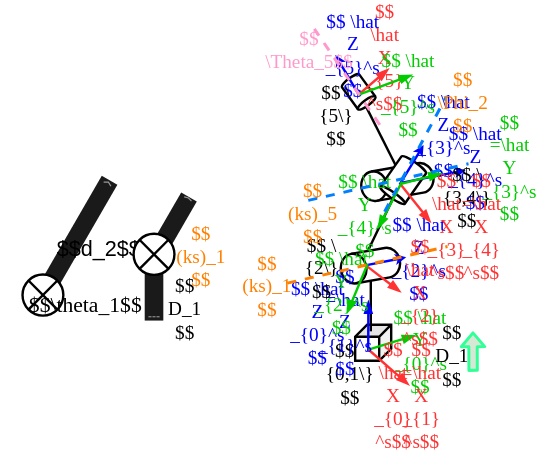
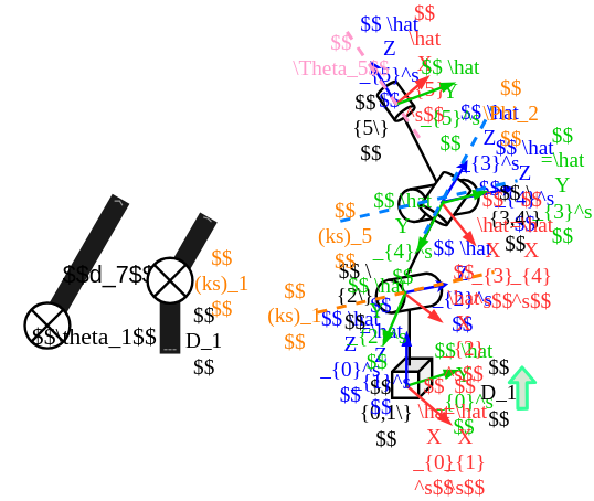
- <mxCell id="62" value="&lt;font style=&quot;font-size: 36px;&quot; color=&quot;#000000&quot;&gt;$$d_2$$&lt;/font&gt;" style="text;html=1;align=center;verticalAlign=middle;resizable=0;points=[];autosize=1;strokeColor=none;fillColor=none;fontSize=24;fontColor=#FF6666;" vertex="1" parent="58"><mxGeometry x="48.0" y="55.002" width="158" height="55" as="geometry" /></mxCell>
+ <mxCell id="62" value="&lt;font style=&quot;font-size: 36px;&quot; color=&quot;#000000&quot;&gt;$$d_7$$&lt;/font&gt;" style="text;html=1;align=center;verticalAlign=middle;resizable=0;points=[];autosize=1;strokeColor=none;fillColor=none;fontSize=24;fontColor=#FF6666;" vertex="1" parent="58"><mxGeometry x="48.0" y="55.002" width="158" height="55" as="geometry" /></mxCell>
